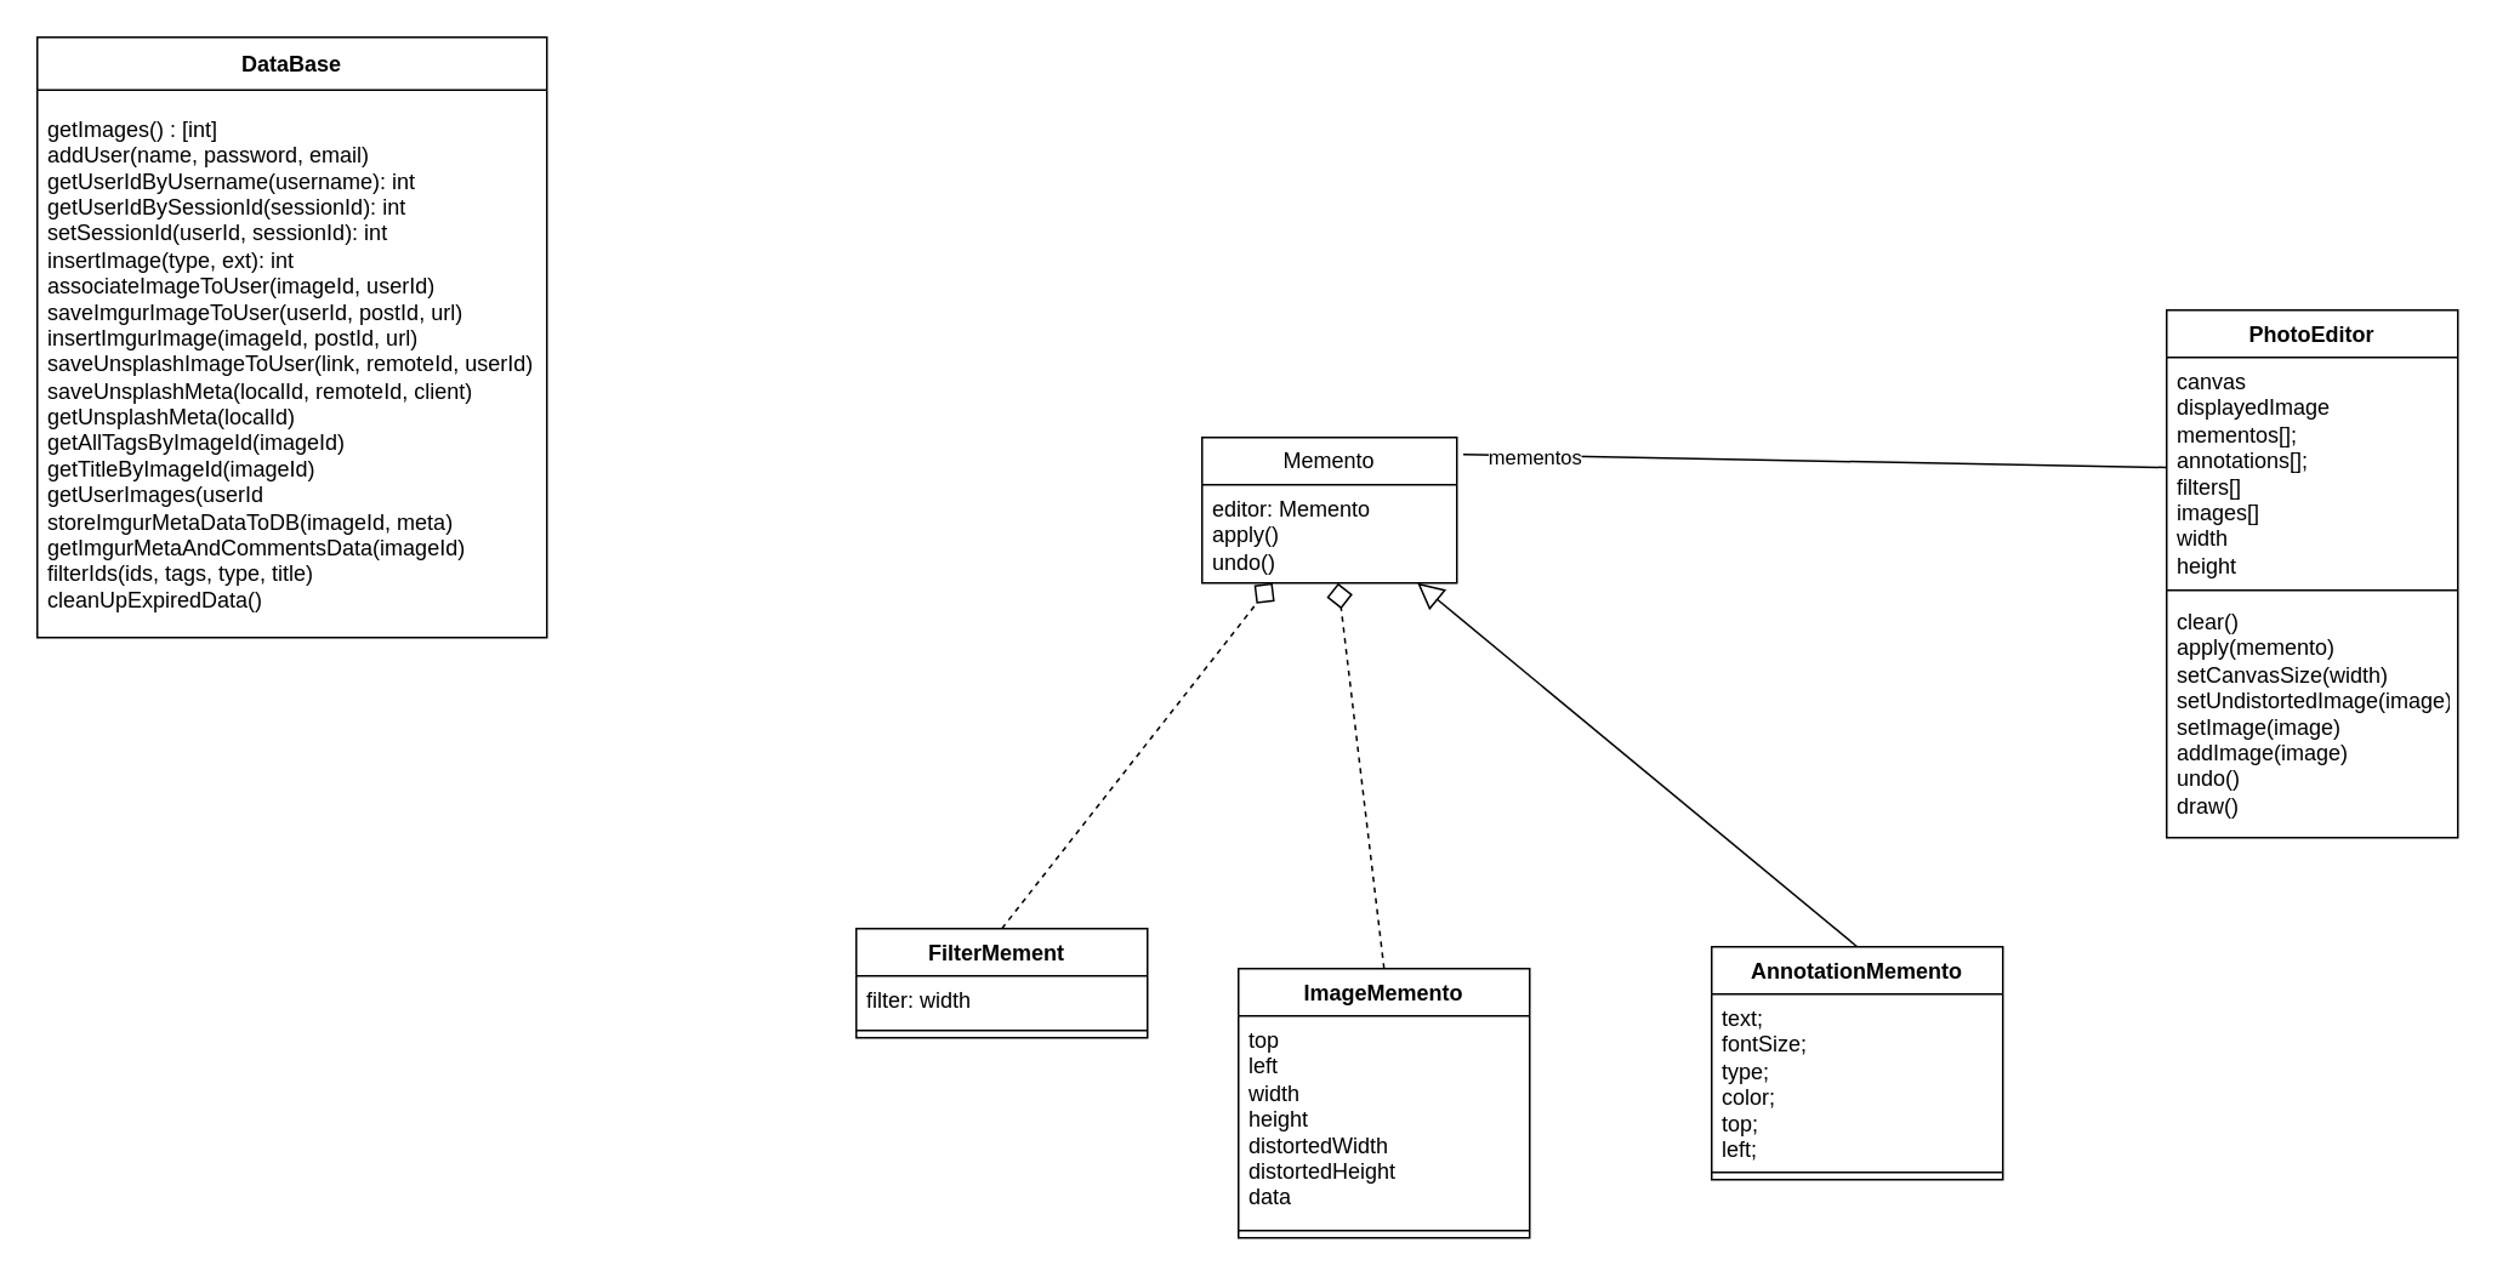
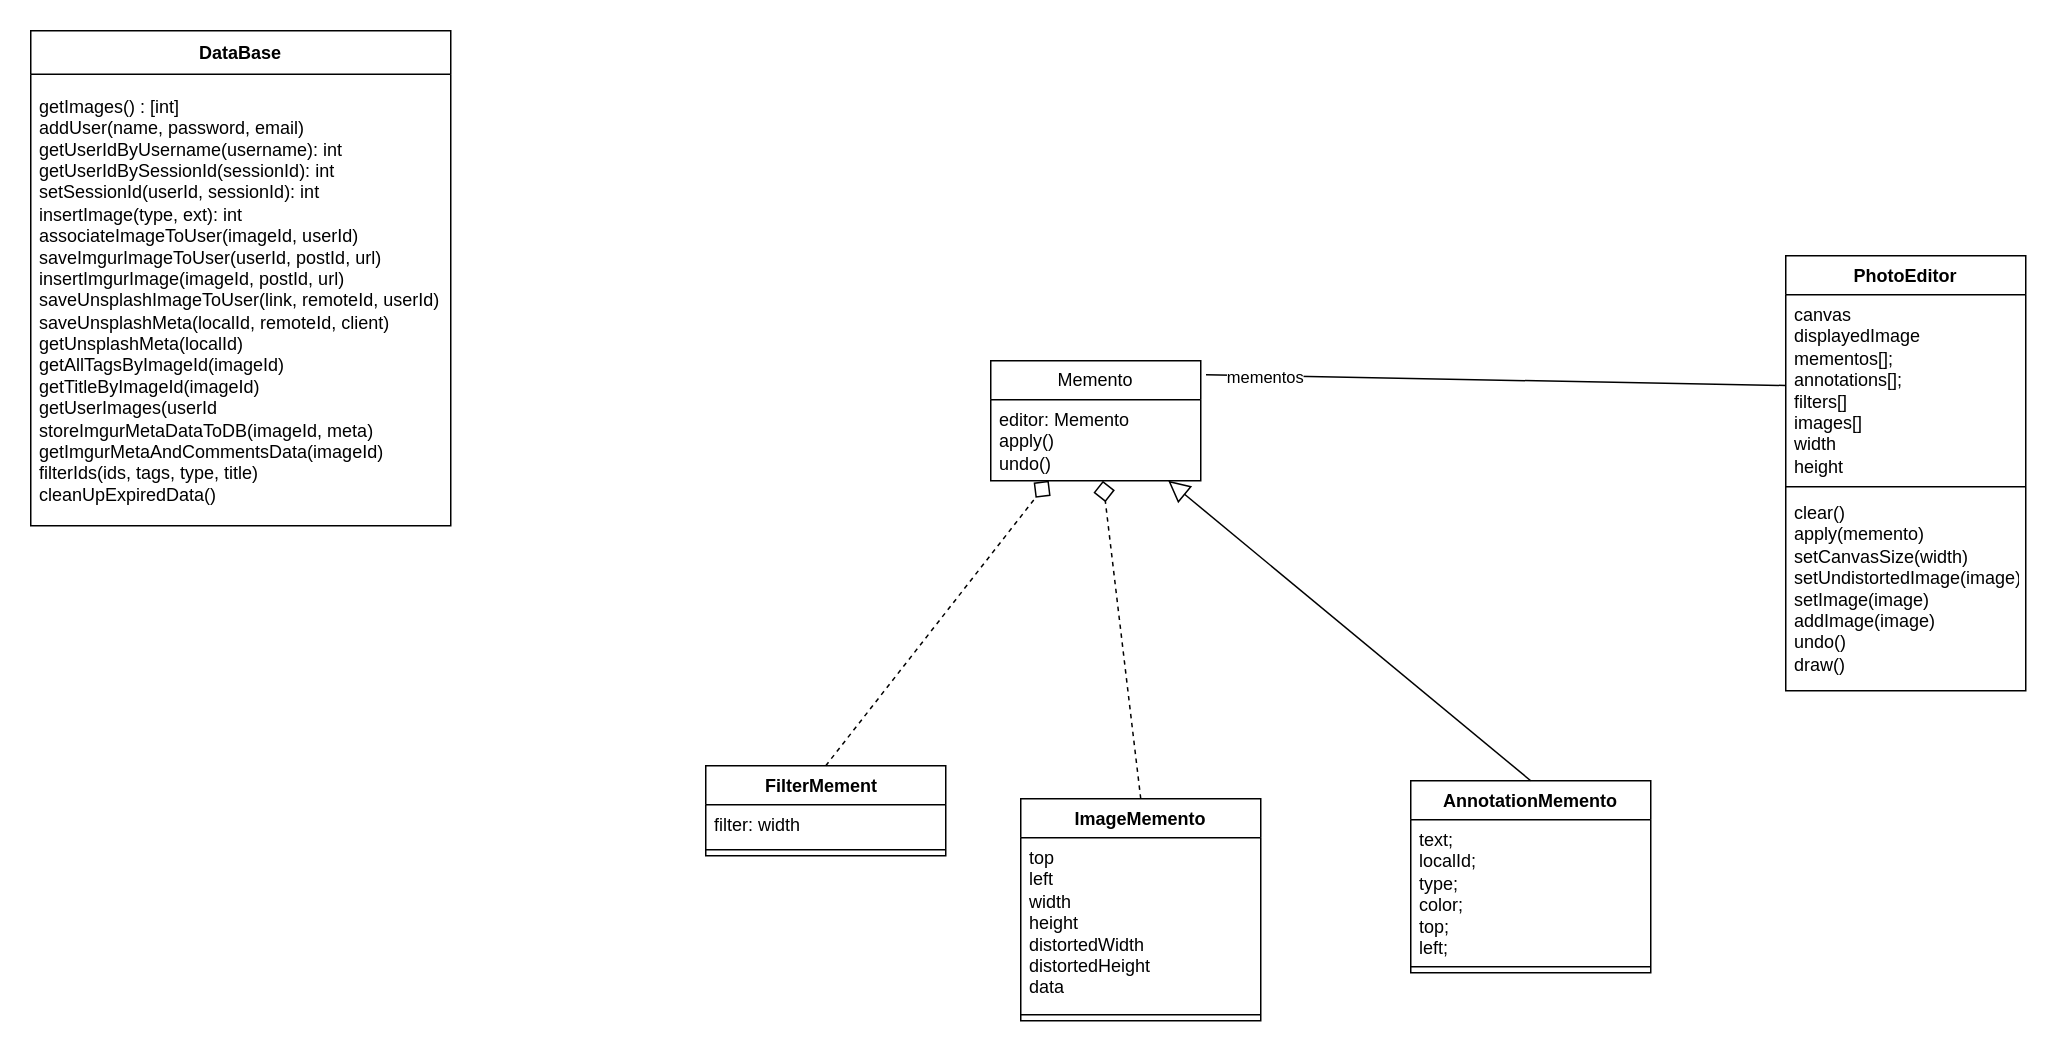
- <mxCell id="16" value="&lt;div&gt;text;&lt;/div&gt;&lt;div&gt;fontSize;&lt;/div&gt;&lt;div&gt;type;&lt;/div&gt;&lt;div&gt;color;&lt;/div&gt;&lt;div&gt;top;&lt;/div&gt;&lt;div&gt;left;&lt;/div&gt;" style="text;strokeColor=none;fillColor=none;align=left;verticalAlign=top;spacingLeft=4;spacingRight=4;overflow=hidden;rotatable=0;points=[[0,0.5],[1,0.5]];portConstraint=eastwest;whiteSpace=wrap;html=1;" vertex="1" parent="15"><mxGeometry y="26" width="160" height="94" as="geometry" /></mxCell>
+ <mxCell id="16" value="&lt;div&gt;text;&lt;/div&gt;&lt;div&gt;localId;&lt;/div&gt;&lt;div&gt;type;&lt;/div&gt;&lt;div&gt;color;&lt;/div&gt;&lt;div&gt;top;&lt;/div&gt;&lt;div&gt;left;&lt;/div&gt;" style="text;strokeColor=none;fillColor=none;align=left;verticalAlign=top;spacingLeft=4;spacingRight=4;overflow=hidden;rotatable=0;points=[[0,0.5],[1,0.5]];portConstraint=eastwest;whiteSpace=wrap;html=1;" vertex="1" parent="15"><mxGeometry y="26" width="160" height="94" as="geometry" /></mxCell>
